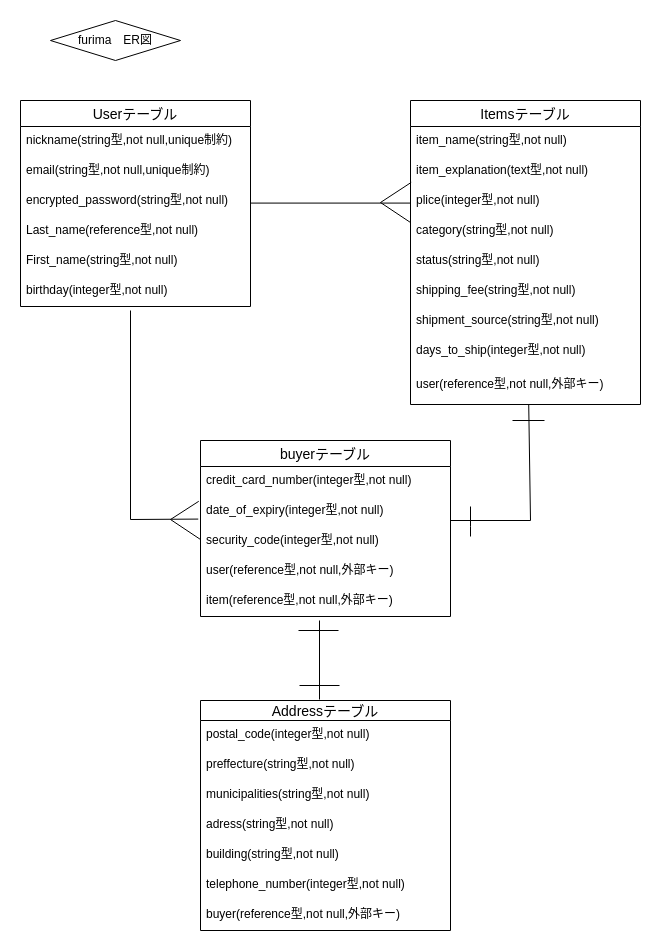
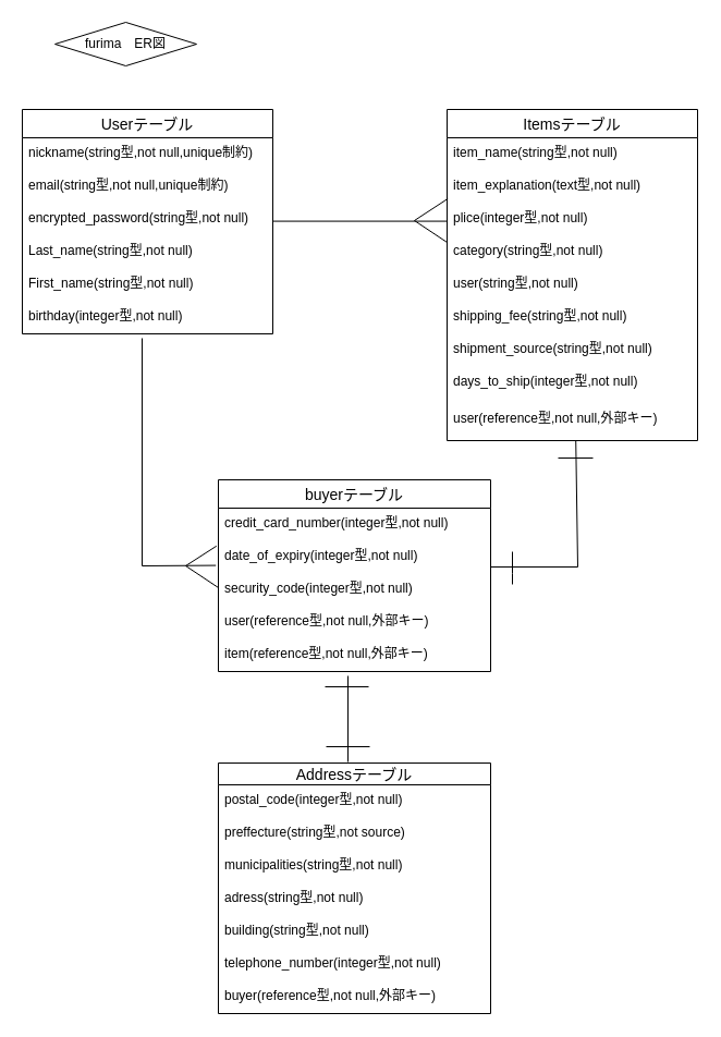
- <mxCell id="6" value="Last_name(reference型,not null)" style="text;strokeColor=none;fillColor=none;spacingLeft=4;spacingRight=4;overflow=hidden;rotatable=0;points=[[0,0.5],[1,0.5]];portConstraint=eastwest;fontSize=12;" vertex="1" parent="2"><mxGeometry y="116" width="230" height="30" as="geometry" /></mxCell>
+ <mxCell id="6" value="Last_name(string型,not null)" style="text;strokeColor=none;fillColor=none;spacingLeft=4;spacingRight=4;overflow=hidden;rotatable=0;points=[[0,0.5],[1,0.5]];portConstraint=eastwest;fontSize=12;" vertex="1" parent="2"><mxGeometry y="116" width="230" height="30" as="geometry" /></mxCell>
- <mxCell id="15" value="status(string型,not null)" style="text;strokeColor=none;fillColor=none;spacingLeft=4;spacingRight=4;overflow=hidden;rotatable=0;points=[[0,0.5],[1,0.5]];portConstraint=eastwest;fontSize=12;" vertex="1" parent="10"><mxGeometry y="146" width="230" height="30" as="geometry" /></mxCell>
+ <mxCell id="15" value="user(string型,not null)" style="text;strokeColor=none;fillColor=none;spacingLeft=4;spacingRight=4;overflow=hidden;rotatable=0;points=[[0,0.5],[1,0.5]];portConstraint=eastwest;fontSize=12;" vertex="1" parent="10"><mxGeometry y="146" width="230" height="30" as="geometry" /></mxCell>
- <mxCell id="30" value="preffecture(string型,not null)" style="text;strokeColor=none;fillColor=none;spacingLeft=4;spacingRight=4;overflow=hidden;rotatable=0;points=[[0,0.5],[1,0.5]];portConstraint=eastwest;fontSize=12;" vertex="1" parent="28"><mxGeometry y="50" width="250" height="30" as="geometry" /></mxCell>
+ <mxCell id="30" value="preffecture(string型,not source)" style="text;strokeColor=none;fillColor=none;spacingLeft=4;spacingRight=4;overflow=hidden;rotatable=0;points=[[0,0.5],[1,0.5]];portConstraint=eastwest;fontSize=12;" vertex="1" parent="28"><mxGeometry y="50" width="250" height="30" as="geometry" /></mxCell>
